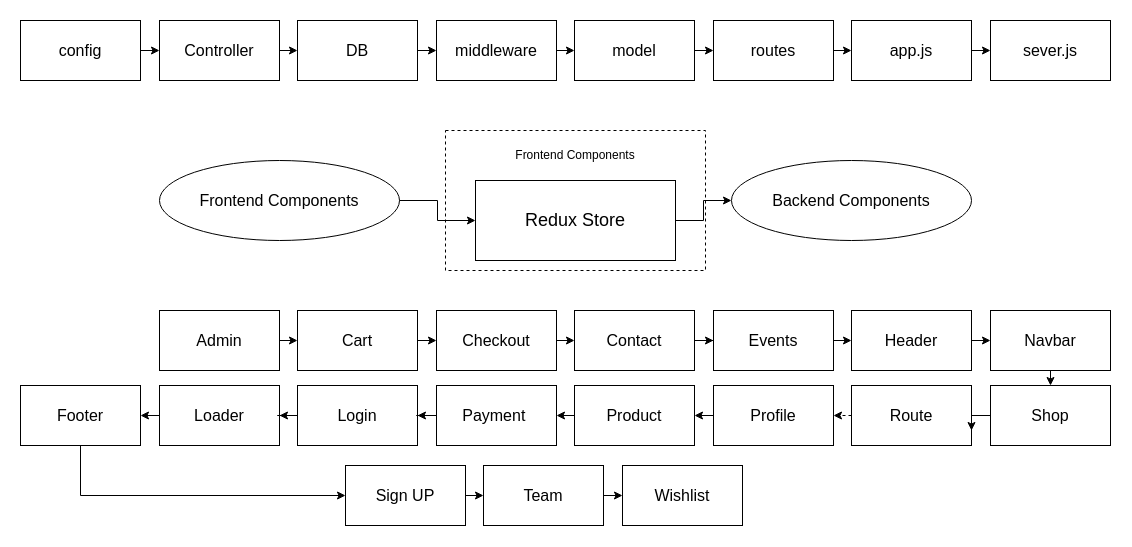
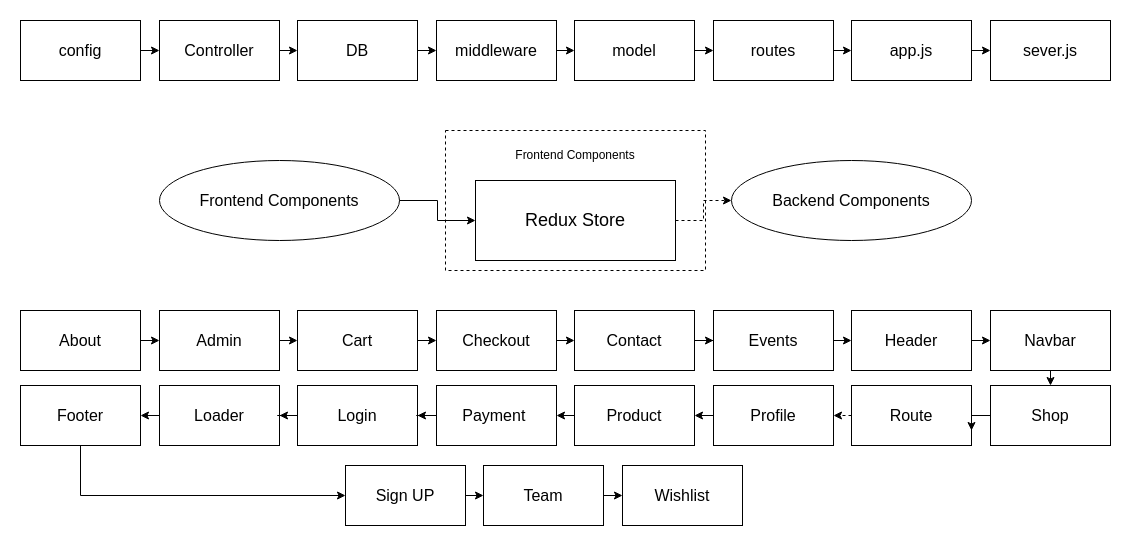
- <mxCell id="58" style="edgeStyle=orthogonalEdgeStyle;rounded=0;orthogonalLoop=1;jettySize=auto;html=1;exitX=1;exitY=0.5;exitDx=0;exitDy=0;entryX=0;entryY=0.5;entryDx=0;entryDy=0;" edge="1" parent="1" source="59" target="56"><mxGeometry relative="1" as="geometry" /></mxCell>
+ <mxCell id="58" style="edgeStyle=orthogonalEdgeStyle;rounded=0;orthogonalLoop=1;jettySize=auto;html=1;exitX=1;exitY=0.5;exitDx=0;exitDy=0;entryX=0;entryY=0.5;entryDx=0;entryDy=0;dashed=1;" edge="1" parent="1" source="59" target="56"><mxGeometry relative="1" as="geometry" /></mxCell>
+ <mxCell id="18" value="&lt;font style=&quot;font-size: 16px;&quot;&gt;About&lt;/font&gt;" style="rounded=0;whiteSpace=wrap;html=1;fontSize=16;" vertex="1" parent="1"><mxGeometry x="20" y="310" width="120" height="60" as="geometry" /></mxCell>
+ <mxCell id="17" style="edgeStyle=orthogonalEdgeStyle;rounded=0;orthogonalLoop=1;jettySize=auto;html=1;exitX=1;exitY=0.5;exitDx=0;exitDy=0;entryX=0;entryY=0.5;entryDx=0;entryDy=0;" edge="1" parent="1" source="18" target="20"><mxGeometry relative="1" as="geometry" /></mxCell>
